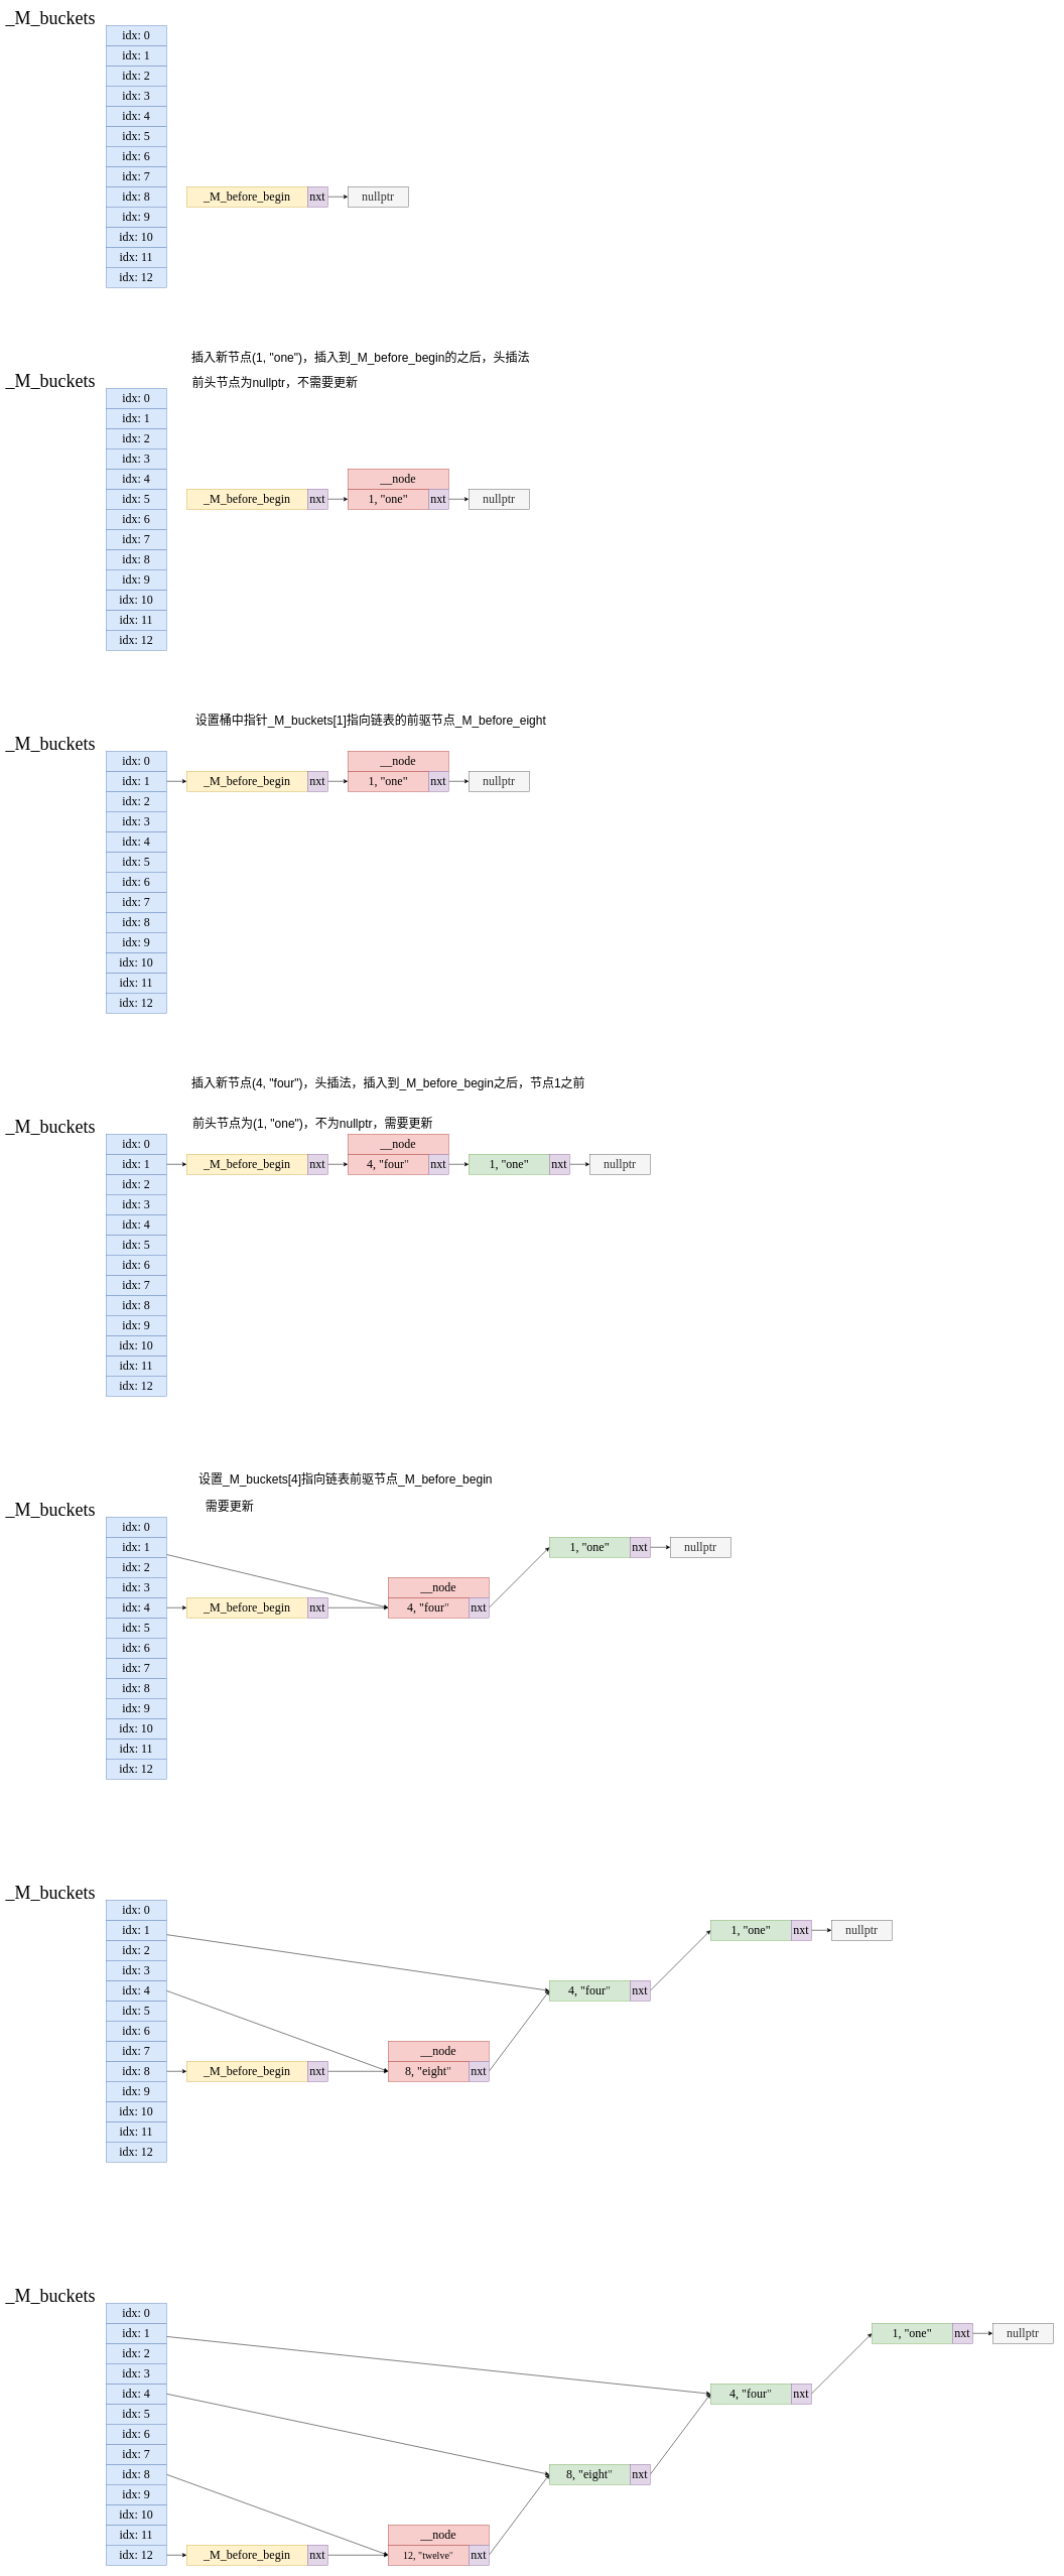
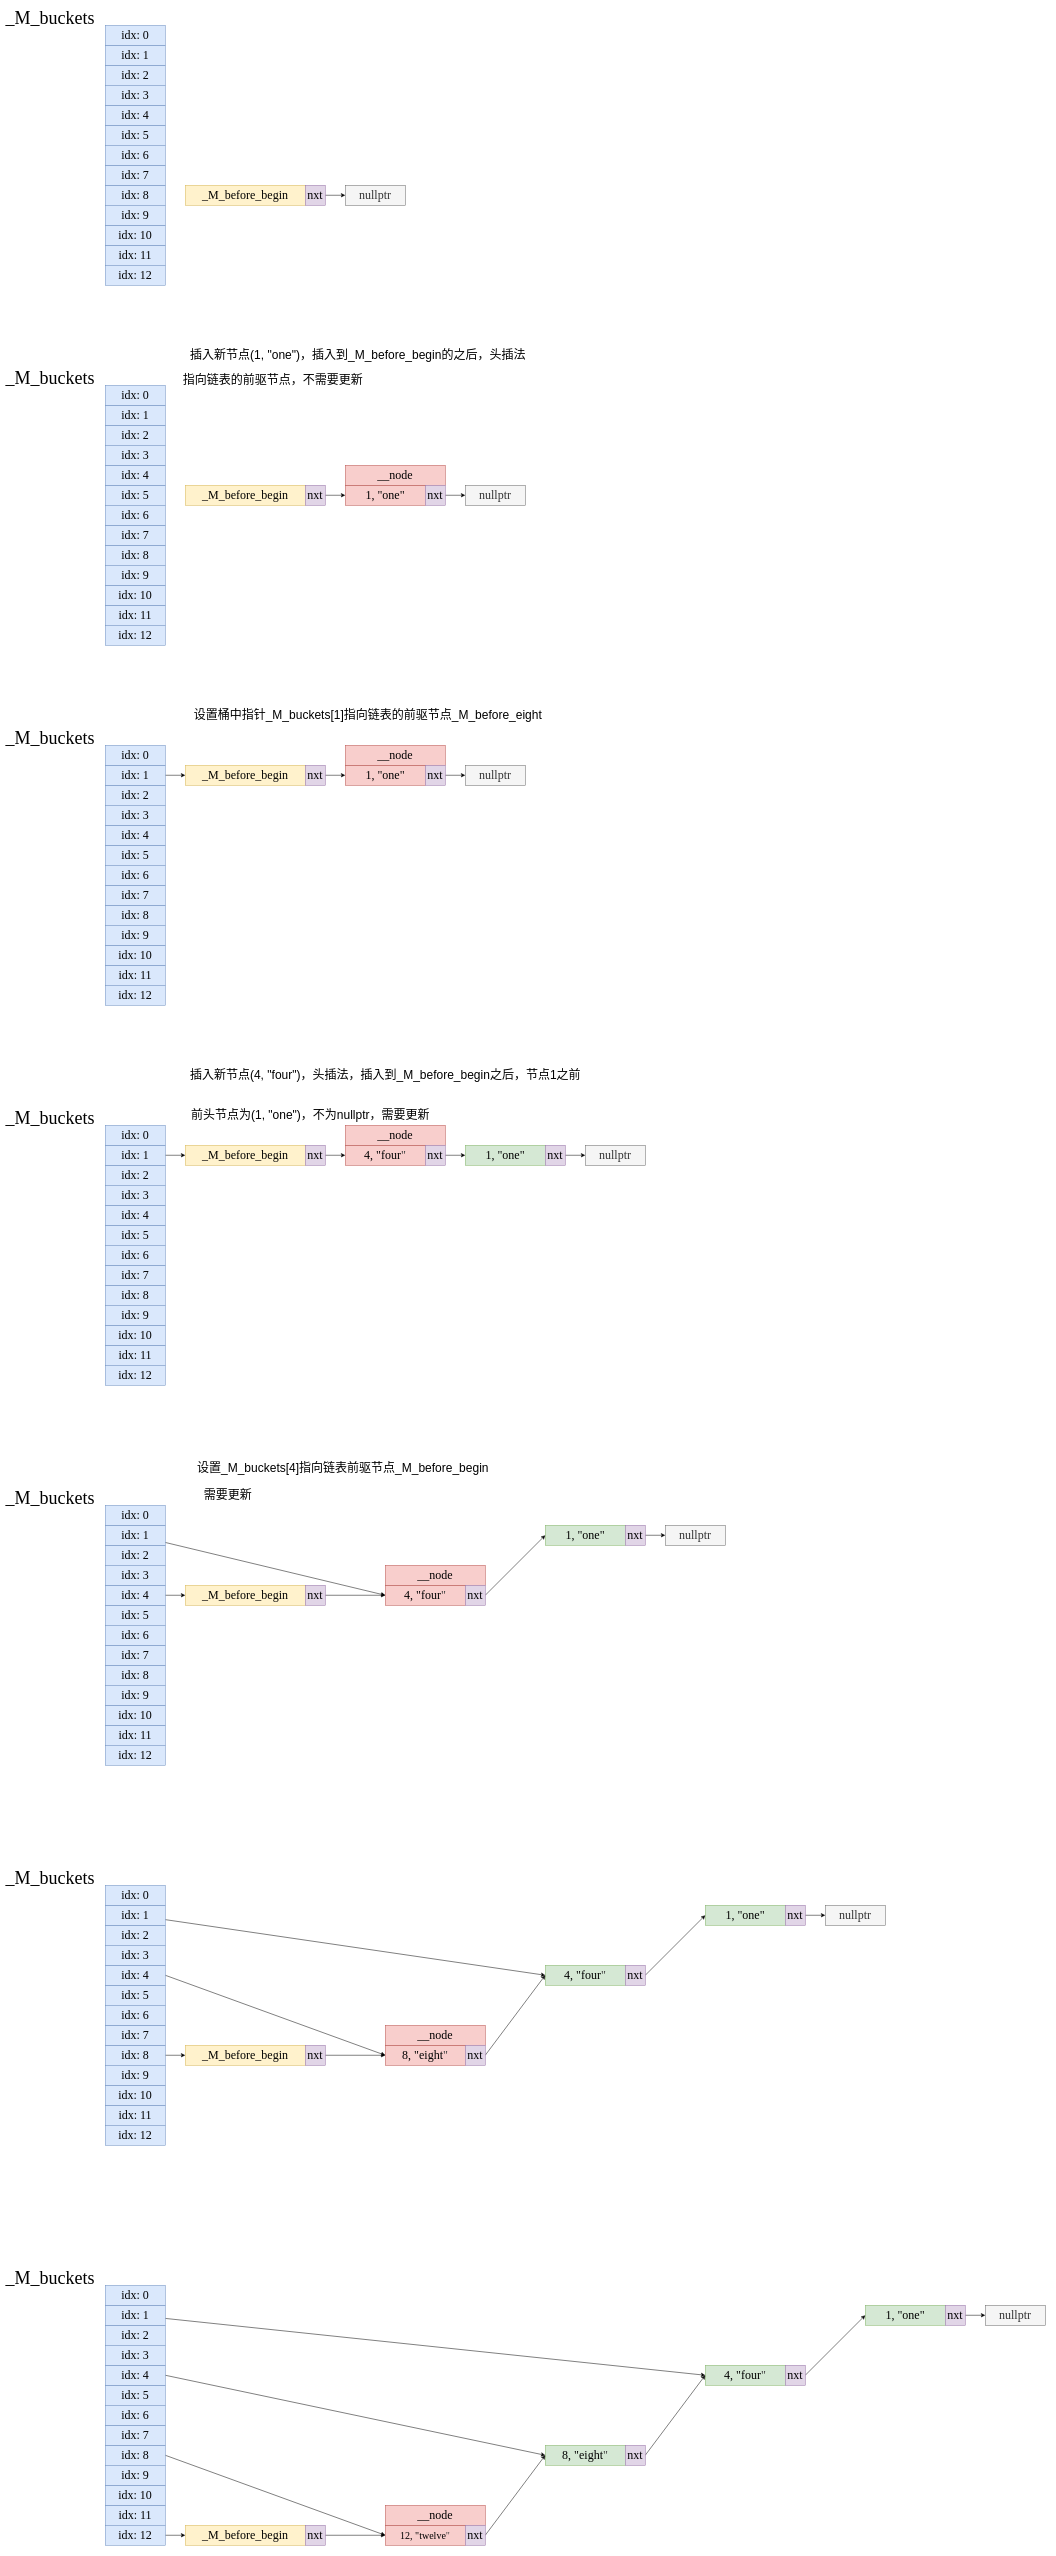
- <mxCell id="152" value="&lt;span style=&quot;font-size: 24px;&quot;&gt;前头节点为nullptr，不需要更新&lt;/span&gt;" style="text;html=1;align=center;verticalAlign=middle;resizable=0;points=[];autosize=1;strokeColor=none;fillColor=none;" parent="1" vertex="1"><mxGeometry x="370" y="740" width="350" height="40" as="geometry" /></mxCell>
+ <mxCell id="152" value="&lt;span style=&quot;font-size: 24px;&quot;&gt;指向链表的前驱节点，不需要更新&lt;/span&gt;" style="text;html=1;align=center;verticalAlign=middle;resizable=0;points=[];autosize=1;strokeColor=none;fillColor=none;" parent="1" vertex="1"><mxGeometry x="370" y="740" width="350" height="40" as="geometry" /></mxCell>
